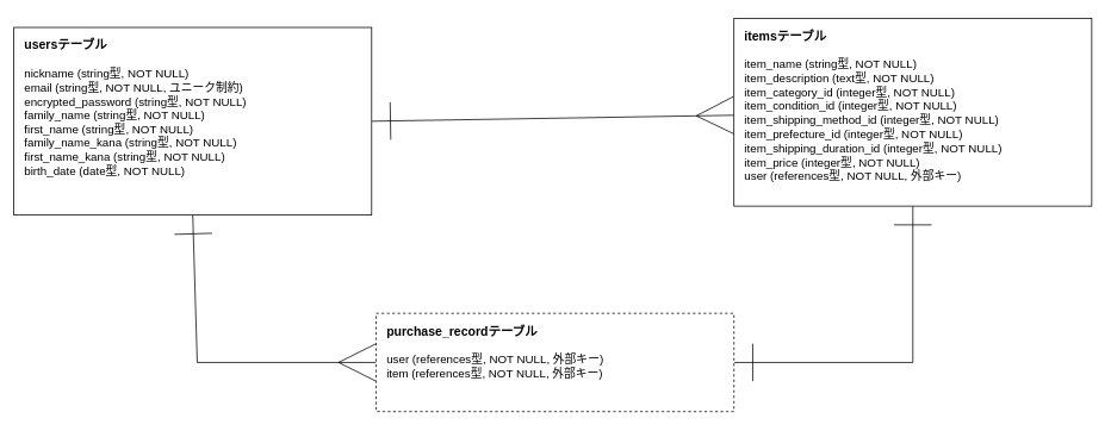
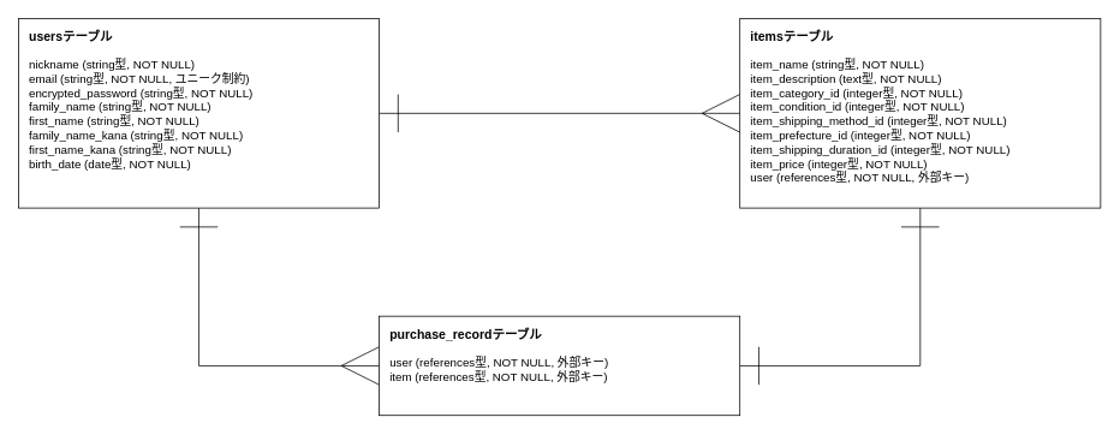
- <mxCell id="4" value="&lt;span style=&quot;border-color: var(--border-color); background-color: initial;&quot;&gt;&lt;b style=&quot;border-color: var(--border-color); font-size: 14px;&quot;&gt;usersテーブル&lt;/b&gt;&lt;br style=&quot;border-color: var(--border-color);&quot;&gt;&lt;br style=&quot;border-color: var(--border-color);&quot;&gt;&lt;span style=&quot;border-color: var(--border-color); background-color: initial;&quot;&gt;nickname&amp;nbsp;&lt;/span&gt;&lt;span style=&quot;border-color: var(--border-color);&quot;&gt;(string型, NOT NULL)&lt;/span&gt;&lt;br&gt;email (string型, NOT NULL, ユニーク制約)&lt;br style=&quot;border-color: var(--border-color);&quot;&gt;encrypted_password (string型, NOT NULL)&lt;br&gt;&lt;/span&gt;&lt;span style=&quot;border-color: var(--border-color); background-color: initial;&quot;&gt;family_name&amp;nbsp;&lt;/span&gt;&lt;span style=&quot;border-color: var(--border-color);&quot;&gt;(string型, NOT NULL)&lt;br&gt;&lt;/span&gt;&lt;span style=&quot;border-color: var(--border-color); background-color: initial;&quot;&gt;first_name&amp;nbsp;&lt;/span&gt;&lt;span style=&quot;border-color: var(--border-color);&quot;&gt;(string型, NOT NULL)&lt;br&gt;&lt;/span&gt;&lt;span style=&quot;border-color: var(--border-color); background-color: initial;&quot;&gt;family_name_kana&amp;nbsp;&lt;/span&gt;&lt;span style=&quot;border-color: var(--border-color);&quot;&gt;(string型, NOT NULL)&lt;/span&gt;&lt;span style=&quot;&quot;&gt;&lt;br&gt;&lt;/span&gt;&lt;span style=&quot;border-color: var(--border-color); background-color: initial;&quot;&gt;first_name_kana&amp;nbsp;&lt;/span&gt;&lt;span style=&quot;border-color: var(--border-color);&quot;&gt;(string型, NOT NULL)&lt;/span&gt;&lt;span style=&quot;&quot;&gt;&lt;br&gt;&lt;/span&gt;&lt;span style=&quot;border-color: var(--border-color); background-color: initial;&quot;&gt;birth_date&amp;nbsp;&lt;/span&gt;&lt;span style=&quot;border-color: var(--border-color);&quot;&gt;(date型, NOT NULL)&lt;/span&gt;&lt;span style=&quot;&quot;&gt;&lt;br&gt;&lt;/span&gt;" style="rounded=0;whiteSpace=wrap;html=1;labelBackgroundColor=none;labelBorderColor=none;strokeColor=default;fontSize=13;fontColor=none;verticalAlign=top;align=left;spacingLeft=10;spacingTop=5;spacingBottom=0;" vertex="1" parent="1"><mxGeometry x="15" y="30" width="400" height="210" as="geometry" /></mxCell>
+ <mxCell id="4" value="&lt;span style=&quot;border-color: var(--border-color); background-color: initial;&quot;&gt;&lt;b style=&quot;border-color: var(--border-color); font-size: 14px;&quot;&gt;usersテーブル&lt;/b&gt;&lt;br style=&quot;border-color: var(--border-color);&quot;&gt;&lt;br style=&quot;border-color: var(--border-color);&quot;&gt;&lt;span style=&quot;border-color: var(--border-color); background-color: initial;&quot;&gt;nickname&amp;nbsp;&lt;/span&gt;&lt;span style=&quot;border-color: var(--border-color);&quot;&gt;(string型, NOT NULL)&lt;/span&gt;&lt;br&gt;email (string型, NOT NULL, ユニーク制約)&lt;br style=&quot;border-color: var(--border-color);&quot;&gt;encrypted_password (string型, NOT NULL)&lt;br&gt;&lt;/span&gt;&lt;span style=&quot;border-color: var(--border-color); background-color: initial;&quot;&gt;family_name&amp;nbsp;&lt;/span&gt;&lt;span style=&quot;border-color: var(--border-color);&quot;&gt;(string型, NOT NULL)&lt;br&gt;&lt;/span&gt;&lt;span style=&quot;border-color: var(--border-color); background-color: initial;&quot;&gt;first_name&amp;nbsp;&lt;/span&gt;&lt;span style=&quot;border-color: var(--border-color);&quot;&gt;(string型, NOT NULL)&lt;br&gt;&lt;/span&gt;&lt;span style=&quot;border-color: var(--border-color); background-color: initial;&quot;&gt;family_name_kana&amp;nbsp;&lt;/span&gt;&lt;span style=&quot;border-color: var(--border-color);&quot;&gt;(string型, NOT NULL)&lt;/span&gt;&lt;span style=&quot;&quot;&gt;&lt;br&gt;&lt;/span&gt;&lt;span style=&quot;border-color: var(--border-color); background-color: initial;&quot;&gt;first_name_kana&amp;nbsp;&lt;/span&gt;&lt;span style=&quot;border-color: var(--border-color);&quot;&gt;(string型, NOT NULL)&lt;/span&gt;&lt;span style=&quot;&quot;&gt;&lt;br&gt;&lt;/span&gt;&lt;span style=&quot;border-color: var(--border-color); background-color: initial;&quot;&gt;birth_date&amp;nbsp;&lt;/span&gt;&lt;span style=&quot;border-color: var(--border-color);&quot;&gt;(date型, NOT NULL)&lt;/span&gt;&lt;span style=&quot;&quot;&gt;&lt;br&gt;&lt;/span&gt;" style="rounded=0;whiteSpace=wrap;html=1;labelBackgroundColor=none;labelBorderColor=none;strokeColor=default;fontSize=13;fontColor=none;verticalAlign=top;align=left;spacingLeft=10;spacingTop=5;spacingBottom=0;" vertex="1" parent="1"><mxGeometry x="20" y="20" width="400" height="210" as="geometry" /></mxCell>
- <mxCell id="7" value="&lt;span style=&quot;border-color: var(--border-color); background-color: initial;&quot;&gt;&lt;b style=&quot;border-color: var(--border-color); font-size: 14px;&quot;&gt;purchase_recordテーブル&lt;/b&gt;&lt;br style=&quot;border-color: var(--border-color);&quot;&gt;&lt;/span&gt;&lt;span style=&quot;border-color: var(--border-color);&quot;&gt;&lt;span style=&quot;border-color: var(--border-color);&quot;&gt;&lt;br&gt;&lt;/span&gt;user (references型, NOT NULL, 外部キー)&lt;br&gt;item (references型, NOT NULL, 外部キー)&lt;br&gt;&lt;/span&gt;" style="rounded=0;whiteSpace=wrap;html=1;labelBackgroundColor=none;labelBorderColor=none;strokeColor=default;fontSize=13;fontColor=none;verticalAlign=top;align=left;spacingLeft=10;spacingTop=5;dashed=1;" vertex="1" parent="1"><mxGeometry x="420" y="350" width="400" height="110" as="geometry" /></mxCell>
+ <mxCell id="7" value="&lt;span style=&quot;border-color: var(--border-color); background-color: initial;&quot;&gt;&lt;b style=&quot;border-color: var(--border-color); font-size: 14px;&quot;&gt;purchase_recordテーブル&lt;/b&gt;&lt;br style=&quot;border-color: var(--border-color);&quot;&gt;&lt;/span&gt;&lt;span style=&quot;border-color: var(--border-color);&quot;&gt;&lt;span style=&quot;border-color: var(--border-color);&quot;&gt;&lt;br&gt;&lt;/span&gt;user (references型, NOT NULL, 外部キー)&lt;br&gt;item (references型, NOT NULL, 外部キー)&lt;br&gt;&lt;/span&gt;" style="rounded=0;whiteSpace=wrap;html=1;labelBackgroundColor=none;labelBorderColor=none;strokeColor=default;fontSize=13;fontColor=none;verticalAlign=top;align=left;spacingLeft=10;spacingTop=5;" vertex="1" parent="1"><mxGeometry x="420" y="350" width="400" height="110" as="geometry" /></mxCell>
